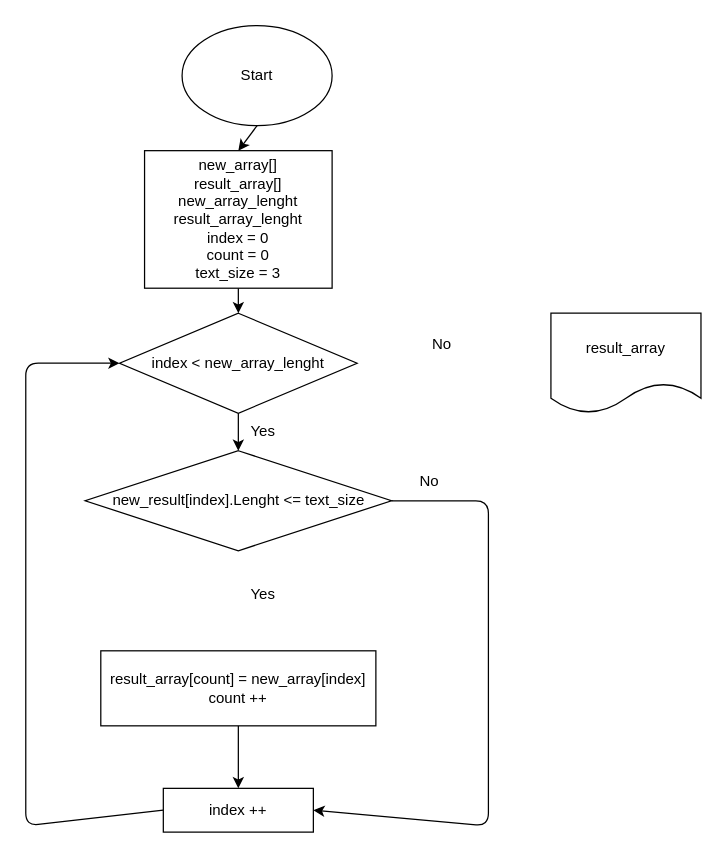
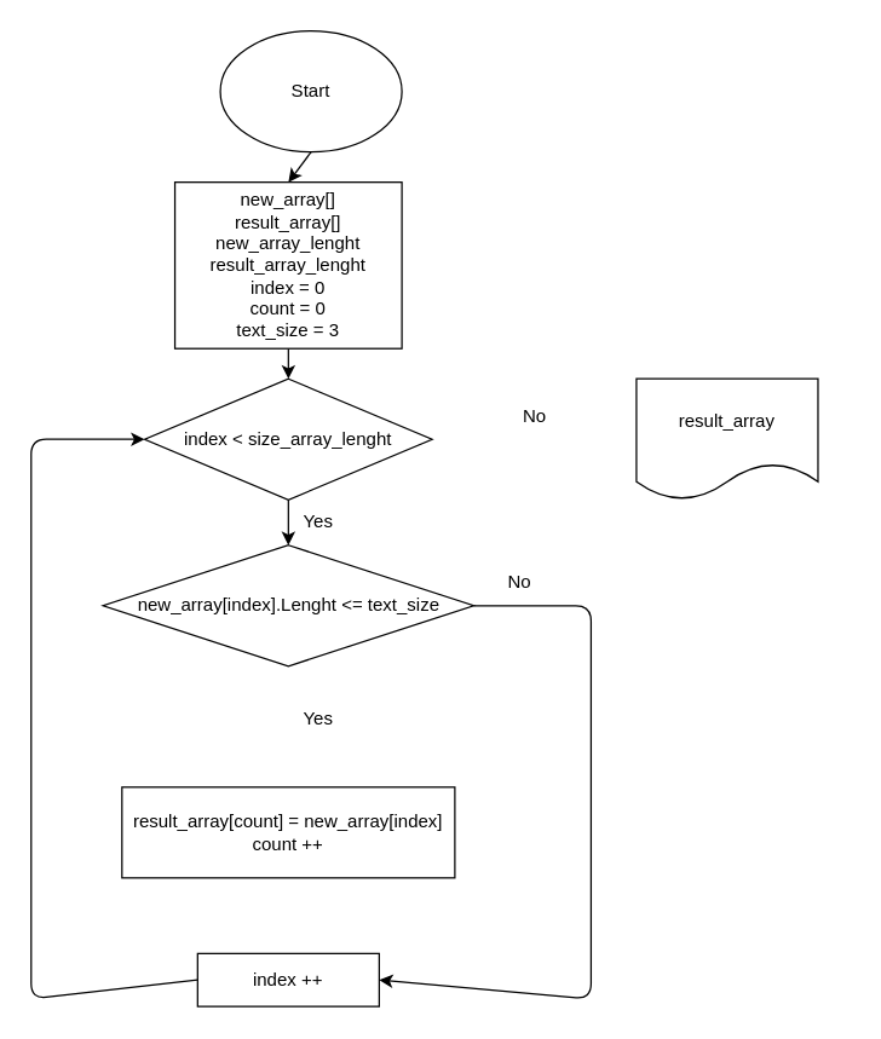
- <mxCell id="7" value="&lt;span&gt;index &amp;lt;&amp;nbsp;&lt;/span&gt;&lt;span&gt;new_array_lenght&lt;/span&gt;" style="rhombus;whiteSpace=wrap;html=1;" vertex="1" parent="1"><mxGeometry x="95" y="250" width="190" height="80" as="geometry" /></mxCell>
+ <mxCell id="7" value="&lt;span&gt;index &amp;lt;&amp;nbsp;&lt;/span&gt;&lt;span&gt;size_array_lenght&lt;/span&gt;" style="rhombus;whiteSpace=wrap;html=1;" vertex="1" parent="1"><mxGeometry x="95" y="250" width="190" height="80" as="geometry" /></mxCell>
- <mxCell id="17" value="result_array" style="shape=document;whiteSpace=wrap;html=1;boundedLbl=1;" vertex="1" parent="1"><mxGeometry x="440" y="250" width="120" height="80" as="geometry" /></mxCell>
+ <mxCell id="17" value="result_array" style="shape=document;whiteSpace=wrap;html=1;boundedLbl=1;" vertex="1" parent="1"><mxGeometry x="420" y="250" width="120" height="80" as="geometry" /></mxCell>
- <mxCell id="9" value="new_result[index].Lenght &amp;lt;= text_size" style="rhombus;whiteSpace=wrap;html=1;" vertex="1" parent="1"><mxGeometry x="67.5" y="360" width="245" height="80" as="geometry" /></mxCell>
+ <mxCell id="9" value="new_array[index].Lenght &amp;lt;= text_size" style="rhombus;whiteSpace=wrap;html=1;" vertex="1" parent="1"><mxGeometry x="67.5" y="360" width="245" height="80" as="geometry" /></mxCell>
- <mxCell id="11" value="" style="edgeStyle=none;html=1;" edge="1" parent="1" source="12" target="14"><mxGeometry relative="1" as="geometry" /></mxCell>
